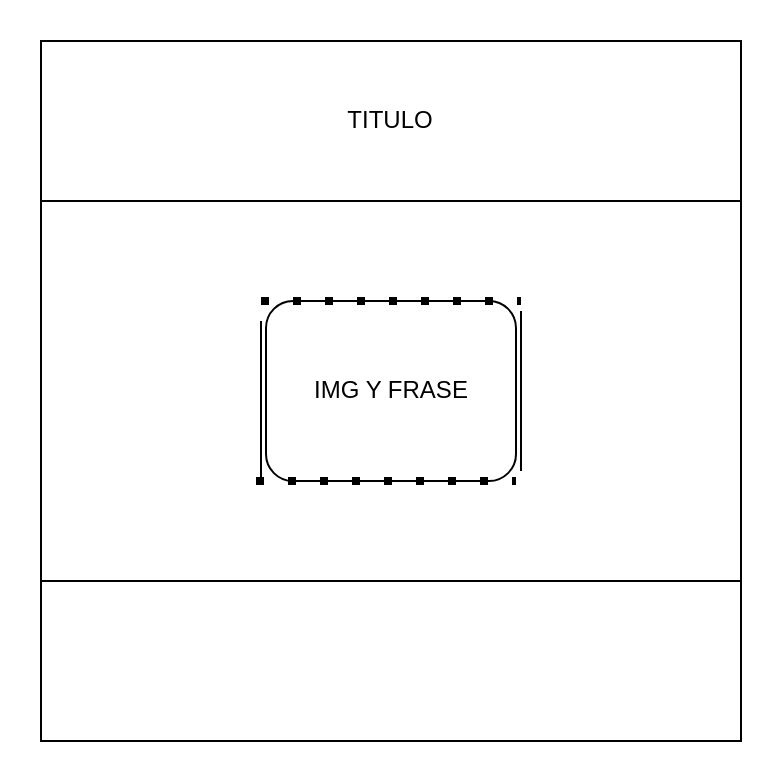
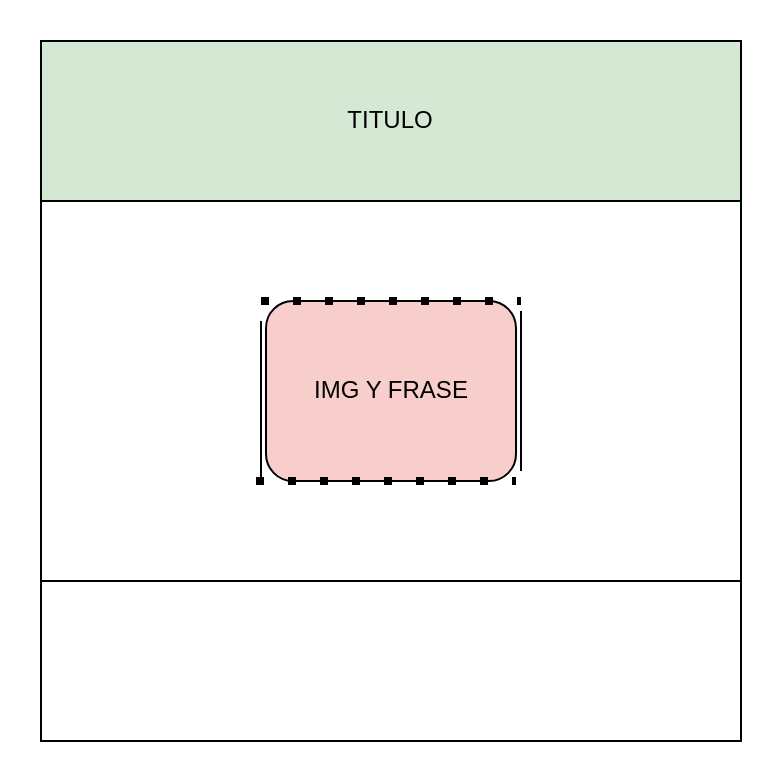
- <mxCell id="3" value="TITULO" style="rounded=0;whiteSpace=wrap;html=1;" vertex="1" parent="1"><mxGeometry x="20" y="20" width="350" height="80" as="geometry" /></mxCell>
+ <mxCell id="3" value="TITULO" style="rounded=0;whiteSpace=wrap;html=1;fillColor=#d5e8d4;" vertex="1" parent="1"><mxGeometry x="20" y="20" width="350" height="80" as="geometry" /></mxCell>
- <mxCell id="5" value="IMG Y FRASE" style="rounded=1;whiteSpace=wrap;html=1;" vertex="1" parent="1"><mxGeometry x="132.5" y="150" width="125" height="90" as="geometry" /></mxCell>
+ <mxCell id="5" value="IMG Y FRASE" style="rounded=1;whiteSpace=wrap;html=1;fillColor=#f8cecc;" vertex="1" parent="1"><mxGeometry x="132.5" y="150" width="125" height="90" as="geometry" /></mxCell>
